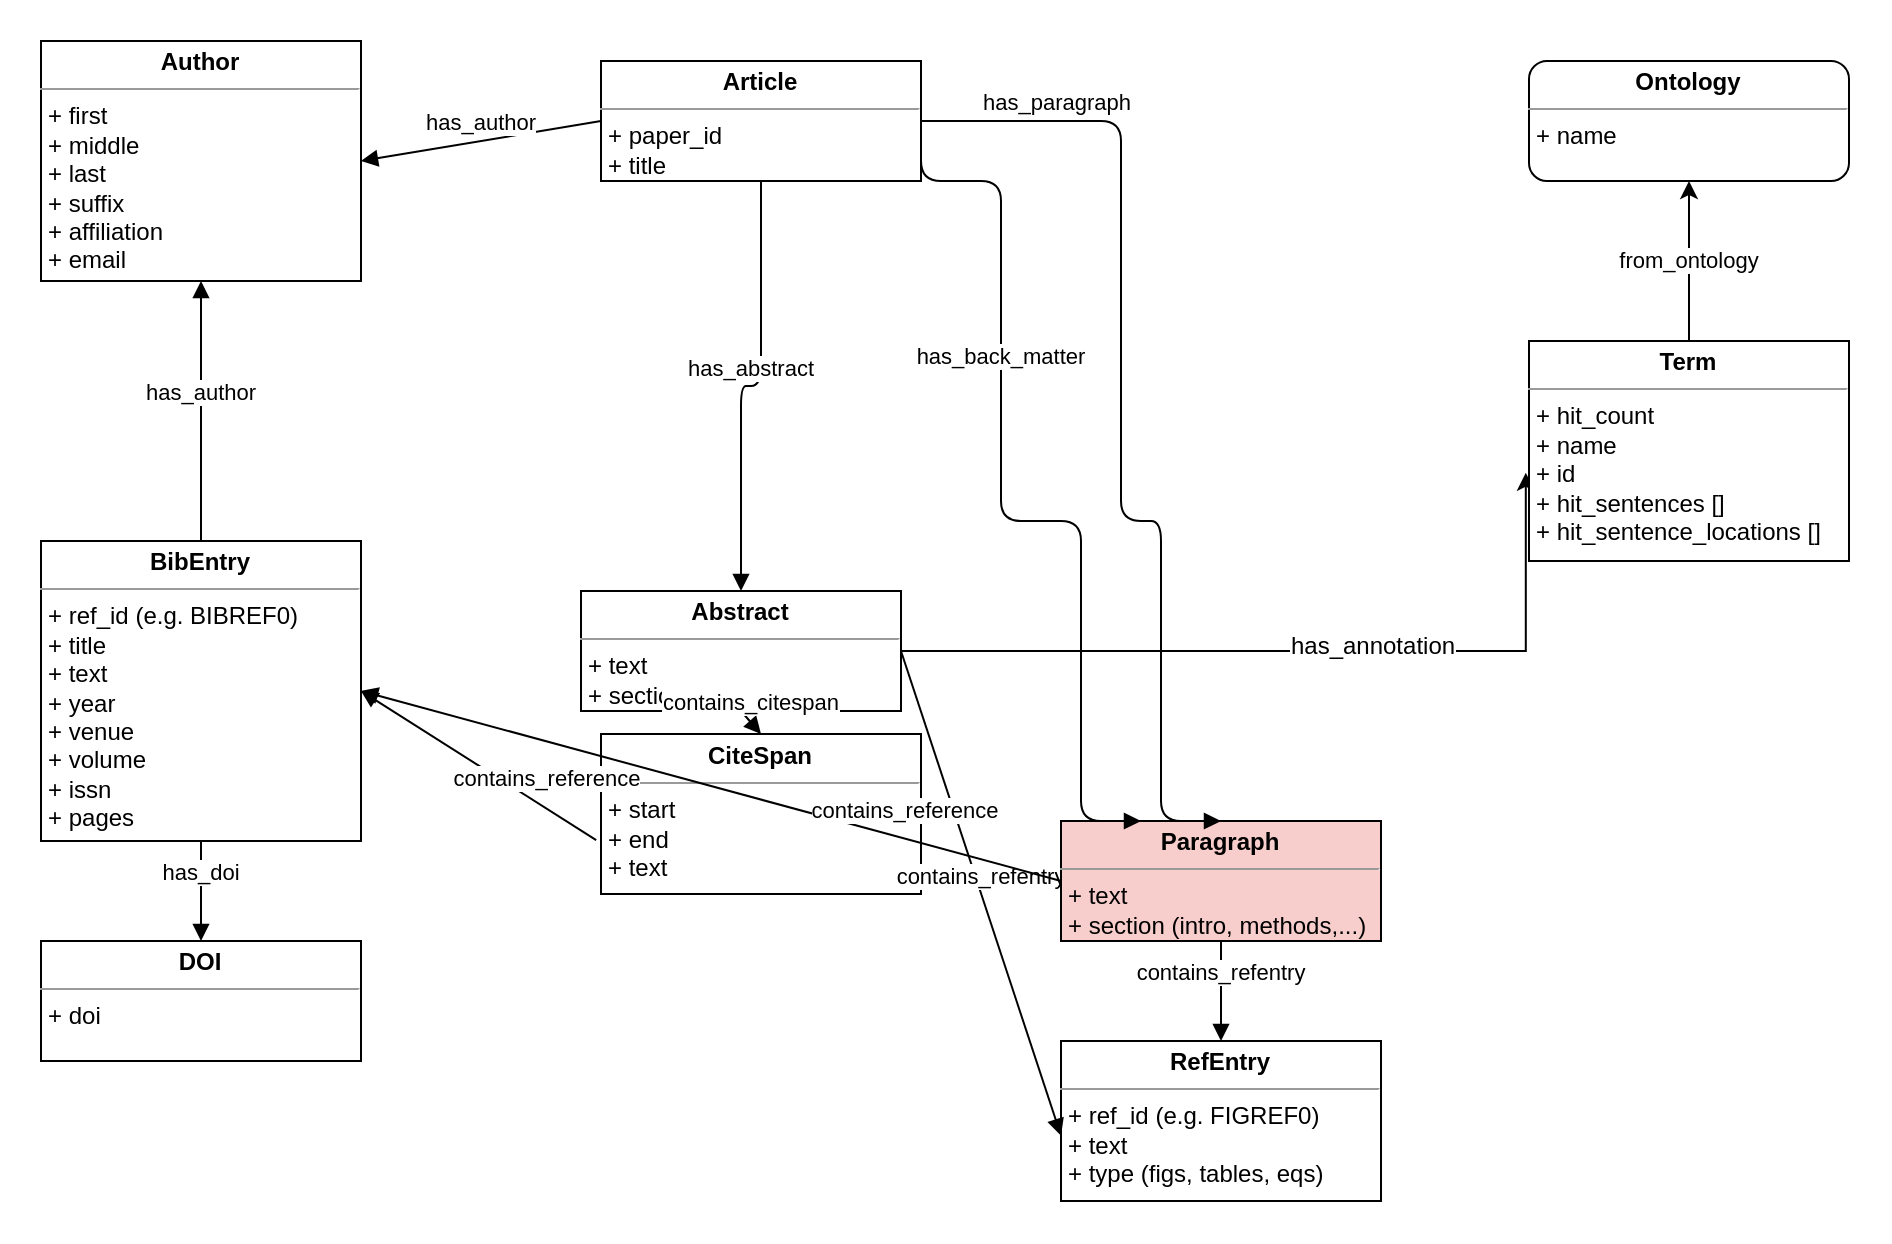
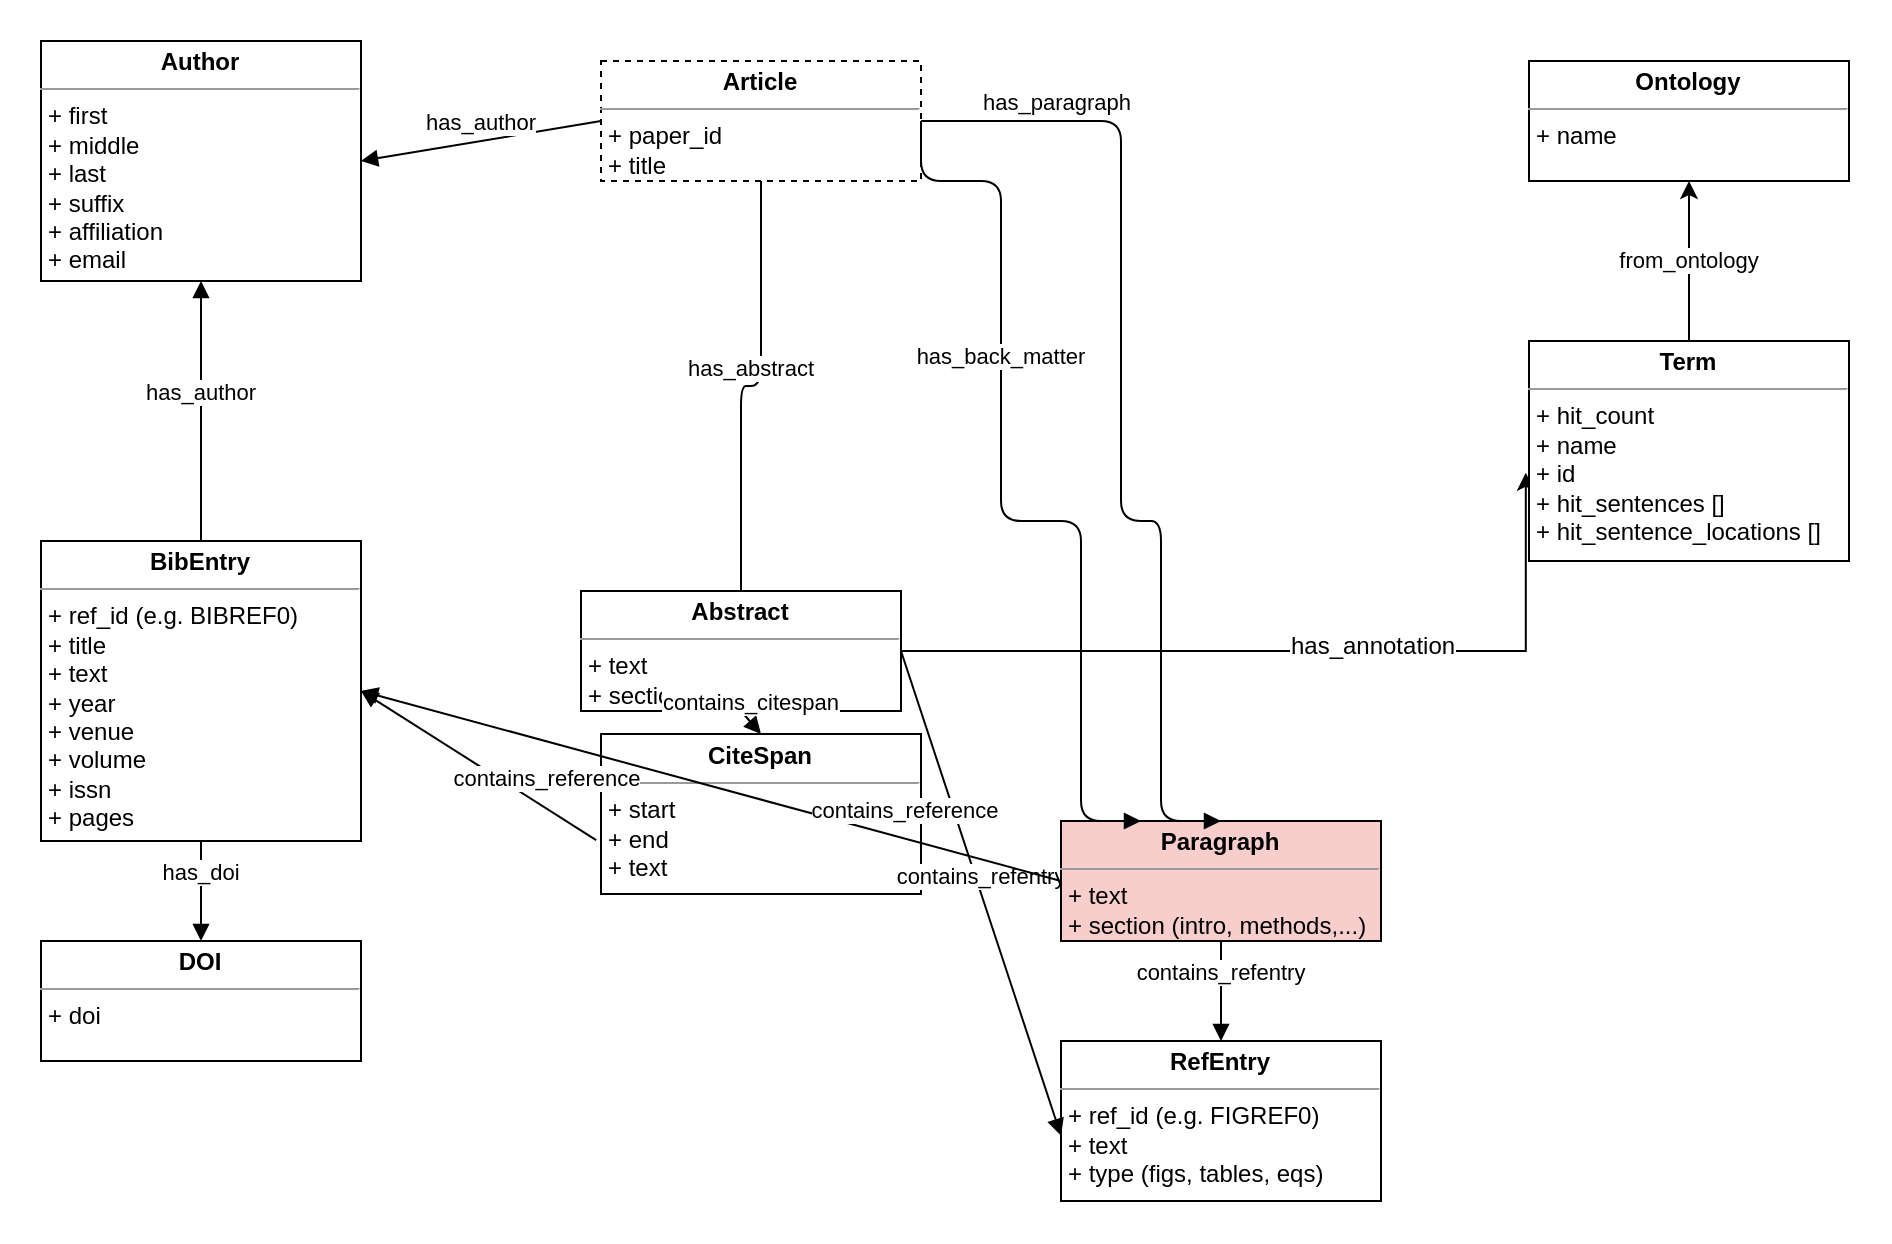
- <mxCell id="2" value="&lt;p style=&quot;margin: 0px ; margin-top: 4px ; text-align: center&quot;&gt;&lt;b&gt;Article&lt;/b&gt;&lt;/p&gt;&lt;hr size=&quot;1&quot;&gt;&lt;p style=&quot;margin: 0px ; margin-left: 4px&quot;&gt;+ paper_id&lt;br&gt;&lt;/p&gt;&lt;p style=&quot;margin: 0px ; margin-left: 4px&quot;&gt;+ title&lt;br&gt;&lt;/p&gt;" style="verticalAlign=top;align=left;overflow=fill;fontSize=12;fontFamily=Helvetica;html=1;" parent="1" vertex="1"><mxGeometry x="300" y="30" width="160" height="60" as="geometry" /></mxCell>
+ <mxCell id="2" value="&lt;p style=&quot;margin: 0px ; margin-top: 4px ; text-align: center&quot;&gt;&lt;b&gt;Article&lt;/b&gt;&lt;/p&gt;&lt;hr size=&quot;1&quot;&gt;&lt;p style=&quot;margin: 0px ; margin-left: 4px&quot;&gt;+ paper_id&lt;br&gt;&lt;/p&gt;&lt;p style=&quot;margin: 0px ; margin-left: 4px&quot;&gt;+ title&lt;br&gt;&lt;/p&gt;" style="verticalAlign=top;align=left;overflow=fill;fontSize=12;fontFamily=Helvetica;html=1;dashed=1;" parent="1" vertex="1"><mxGeometry x="300" y="30" width="160" height="60" as="geometry" /></mxCell>
- <mxCell id="23" value="&lt;p style=&quot;margin: 4px 0px 0px ; text-align: center&quot;&gt;&lt;b&gt;Ontology&lt;/b&gt;&lt;br&gt;&lt;/p&gt;&lt;hr size=&quot;1&quot;&gt;&lt;p style=&quot;margin: 0px 0px 0px 4px&quot;&gt;+ name&lt;/p&gt;" style="verticalAlign=top;align=left;overflow=fill;fontSize=12;fontFamily=Helvetica;html=1;rounded=1;" vertex="1" parent="1"><mxGeometry x="764" y="30" width="160" height="60" as="geometry" /></mxCell>
+ <mxCell id="23" value="&lt;p style=&quot;margin: 4px 0px 0px ; text-align: center&quot;&gt;&lt;b&gt;Ontology&lt;/b&gt;&lt;br&gt;&lt;/p&gt;&lt;hr size=&quot;1&quot;&gt;&lt;p style=&quot;margin: 0px 0px 0px 4px&quot;&gt;+ name&lt;/p&gt;" style="verticalAlign=top;align=left;overflow=fill;fontSize=12;fontFamily=Helvetica;html=1;" vertex="1" parent="1"><mxGeometry x="764" y="30" width="160" height="60" as="geometry" /></mxCell>
- <mxCell id="9" value="has_abstract" style="html=1;verticalAlign=bottom;endArrow=block;entryX=0.5;entryY=0;entryDx=0;entryDy=0;exitX=0.5;exitY=1;exitDx=0;exitDy=0;edgeStyle=orthogonalEdgeStyle;" parent="1" source="2" target="7" edge="1"><mxGeometry width="80" relative="1" as="geometry"><mxPoint x="127" y="173" as="sourcePoint" /><mxPoint x="290" y="230" as="targetPoint" /></mxGeometry></mxCell>
+ <mxCell id="9" value="has_abstract" style="html=1;verticalAlign=bottom;endArrow=none;entryX=0.5;entryY=0;entryDx=0;entryDy=0;exitX=0.5;exitY=1;exitDx=0;exitDy=0;edgeStyle=orthogonalEdgeStyle;" parent="1" source="2" target="7" edge="1"><mxGeometry width="80" relative="1" as="geometry"><mxPoint x="127" y="173" as="sourcePoint" /><mxPoint x="290" y="230" as="targetPoint" /></mxGeometry></mxCell>
